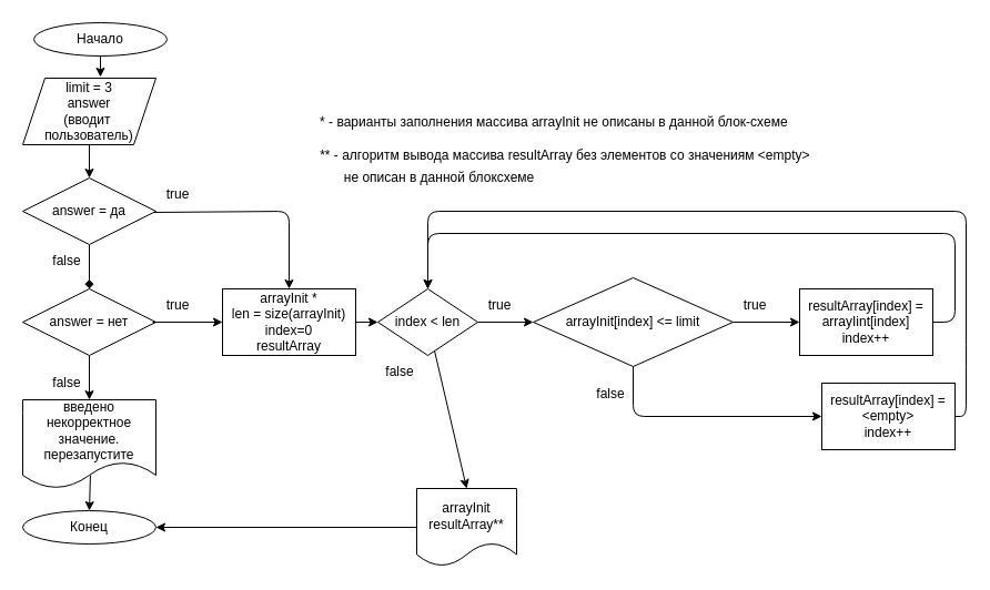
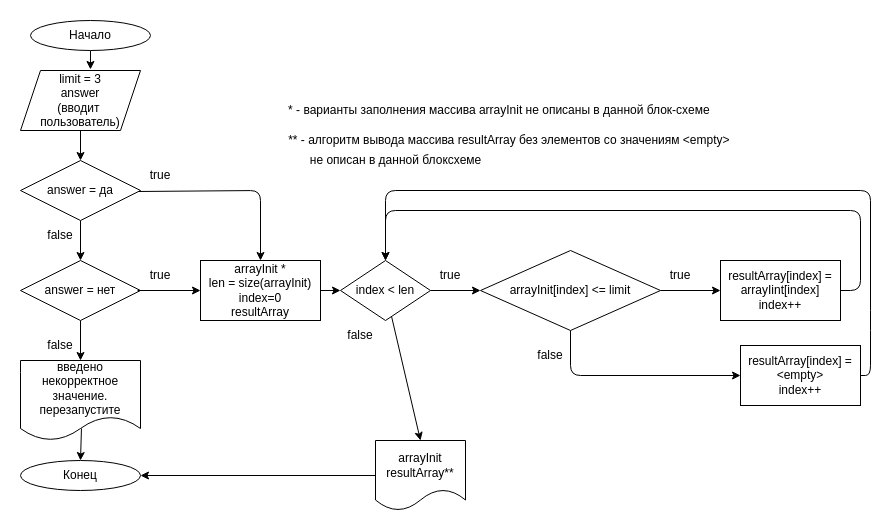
- <mxCell id="6" style="edgeStyle=none;html=1;exitX=0.5;exitY=1;exitDx=0;exitDy=0;entryX=0.5;entryY=0;entryDx=0;entryDy=0;endArrow=diamond;" edge="1" parent="1" source="7" target="9"><mxGeometry relative="1" as="geometry" /></mxCell>
+ <mxCell id="6" style="edgeStyle=none;html=1;exitX=0.5;exitY=1;exitDx=0;exitDy=0;entryX=0.5;entryY=0;entryDx=0;entryDy=0;" edge="1" parent="1" source="7" target="9"><mxGeometry relative="1" as="geometry" /></mxCell>
